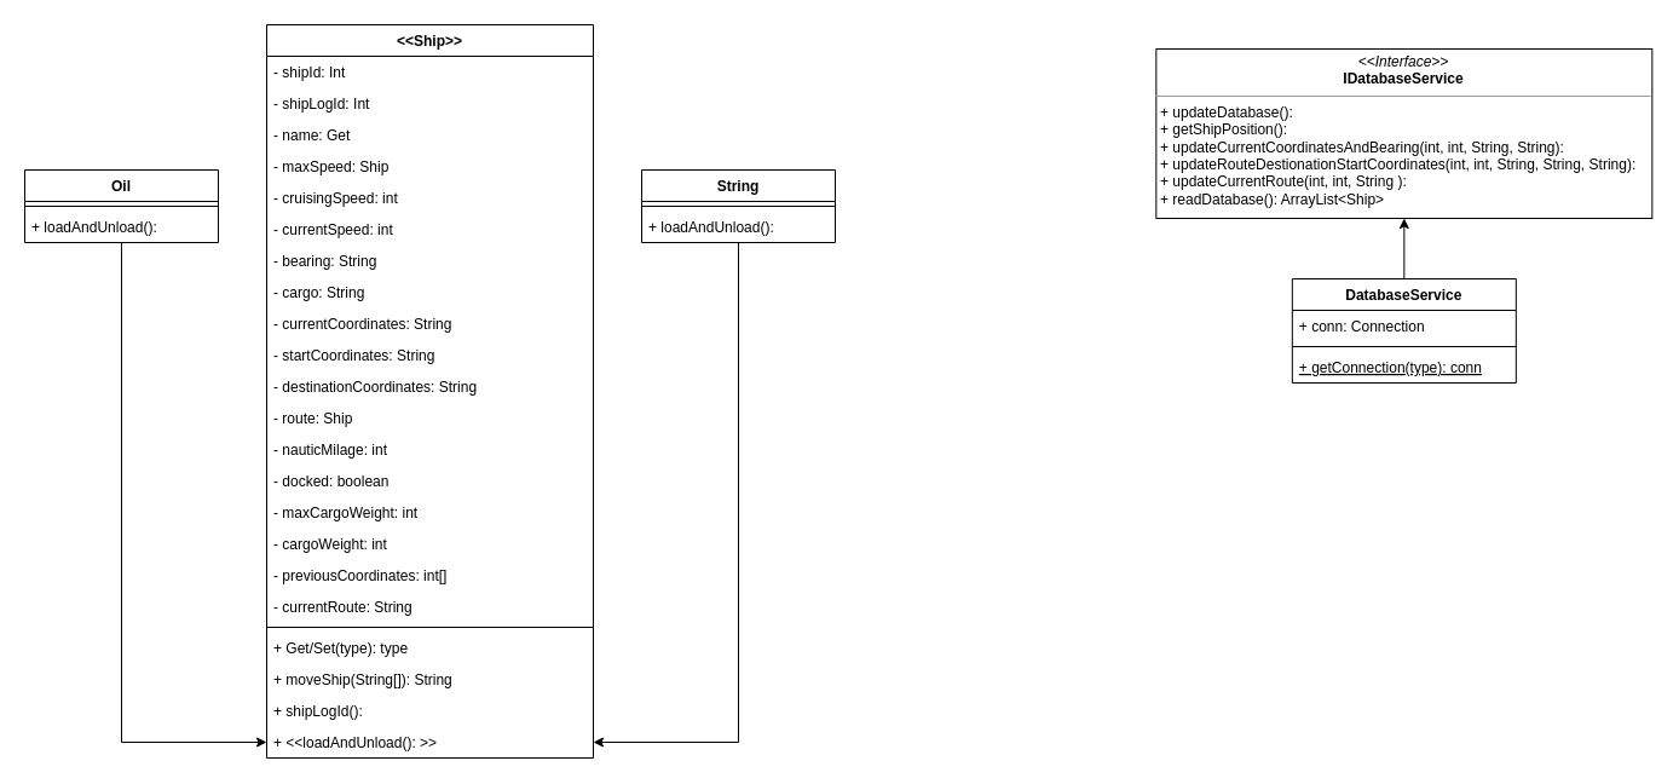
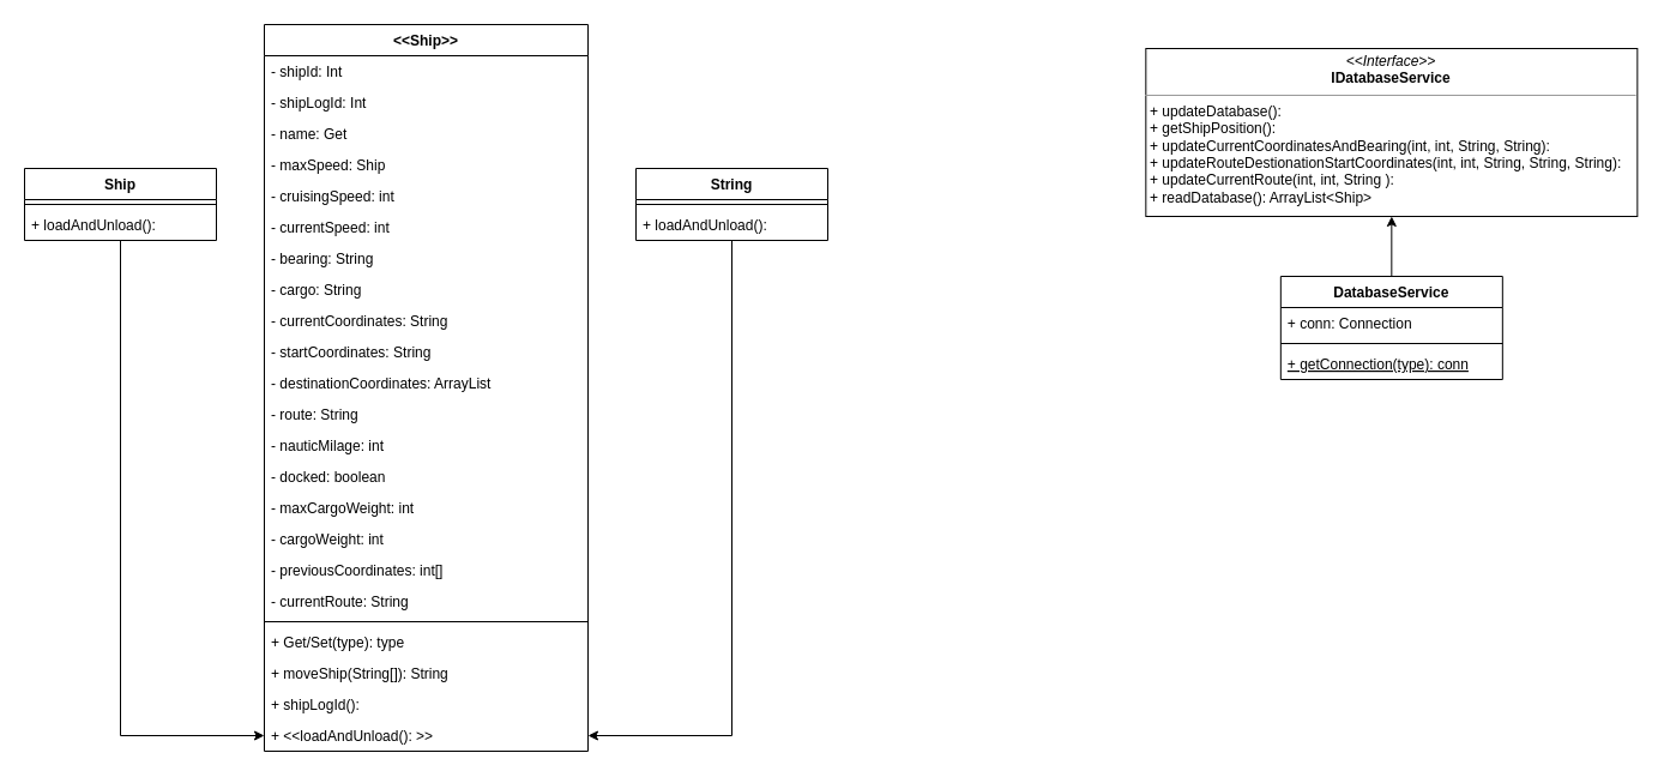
- <mxCell id="27" value="Oil" style="swimlane;fontStyle=1;align=center;verticalAlign=top;childLayout=stackLayout;horizontal=1;startSize=26;horizontalStack=0;resizeParent=1;resizeParentMax=0;resizeLast=0;collapsible=1;marginBottom=0;" vertex="1" parent="1"><mxGeometry x="20" y="140" width="160" height="60" as="geometry" /></mxCell>
+ <mxCell id="27" value="Ship" style="swimlane;fontStyle=1;align=center;verticalAlign=top;childLayout=stackLayout;horizontal=1;startSize=26;horizontalStack=0;resizeParent=1;resizeParentMax=0;resizeLast=0;collapsible=1;marginBottom=0;" vertex="1" parent="1"><mxGeometry x="20" y="140" width="160" height="60" as="geometry" /></mxCell>
- <mxCell id="13" value="- destinationCoordinates: String" style="text;strokeColor=none;fillColor=none;align=left;verticalAlign=top;spacingLeft=4;spacingRight=4;overflow=hidden;rotatable=0;points=[[0,0.5],[1,0.5]];portConstraint=eastwest;" vertex="1" parent="2"><mxGeometry y="286" width="270" height="26" as="geometry" /></mxCell>
+ <mxCell id="13" value="- destinationCoordinates: ArrayList" style="text;strokeColor=none;fillColor=none;align=left;verticalAlign=top;spacingLeft=4;spacingRight=4;overflow=hidden;rotatable=0;points=[[0,0.5],[1,0.5]];portConstraint=eastwest;" vertex="1" parent="2"><mxGeometry y="286" width="270" height="26" as="geometry" /></mxCell>
- <mxCell id="14" value="- route: Ship" style="text;strokeColor=none;fillColor=none;align=left;verticalAlign=top;spacingLeft=4;spacingRight=4;overflow=hidden;rotatable=0;points=[[0,0.5],[1,0.5]];portConstraint=eastwest;" vertex="1" parent="2"><mxGeometry y="312" width="270" height="26" as="geometry" /></mxCell>
+ <mxCell id="14" value="- route: String" style="text;strokeColor=none;fillColor=none;align=left;verticalAlign=top;spacingLeft=4;spacingRight=4;overflow=hidden;rotatable=0;points=[[0,0.5],[1,0.5]];portConstraint=eastwest;" vertex="1" parent="2"><mxGeometry y="312" width="270" height="26" as="geometry" /></mxCell>
